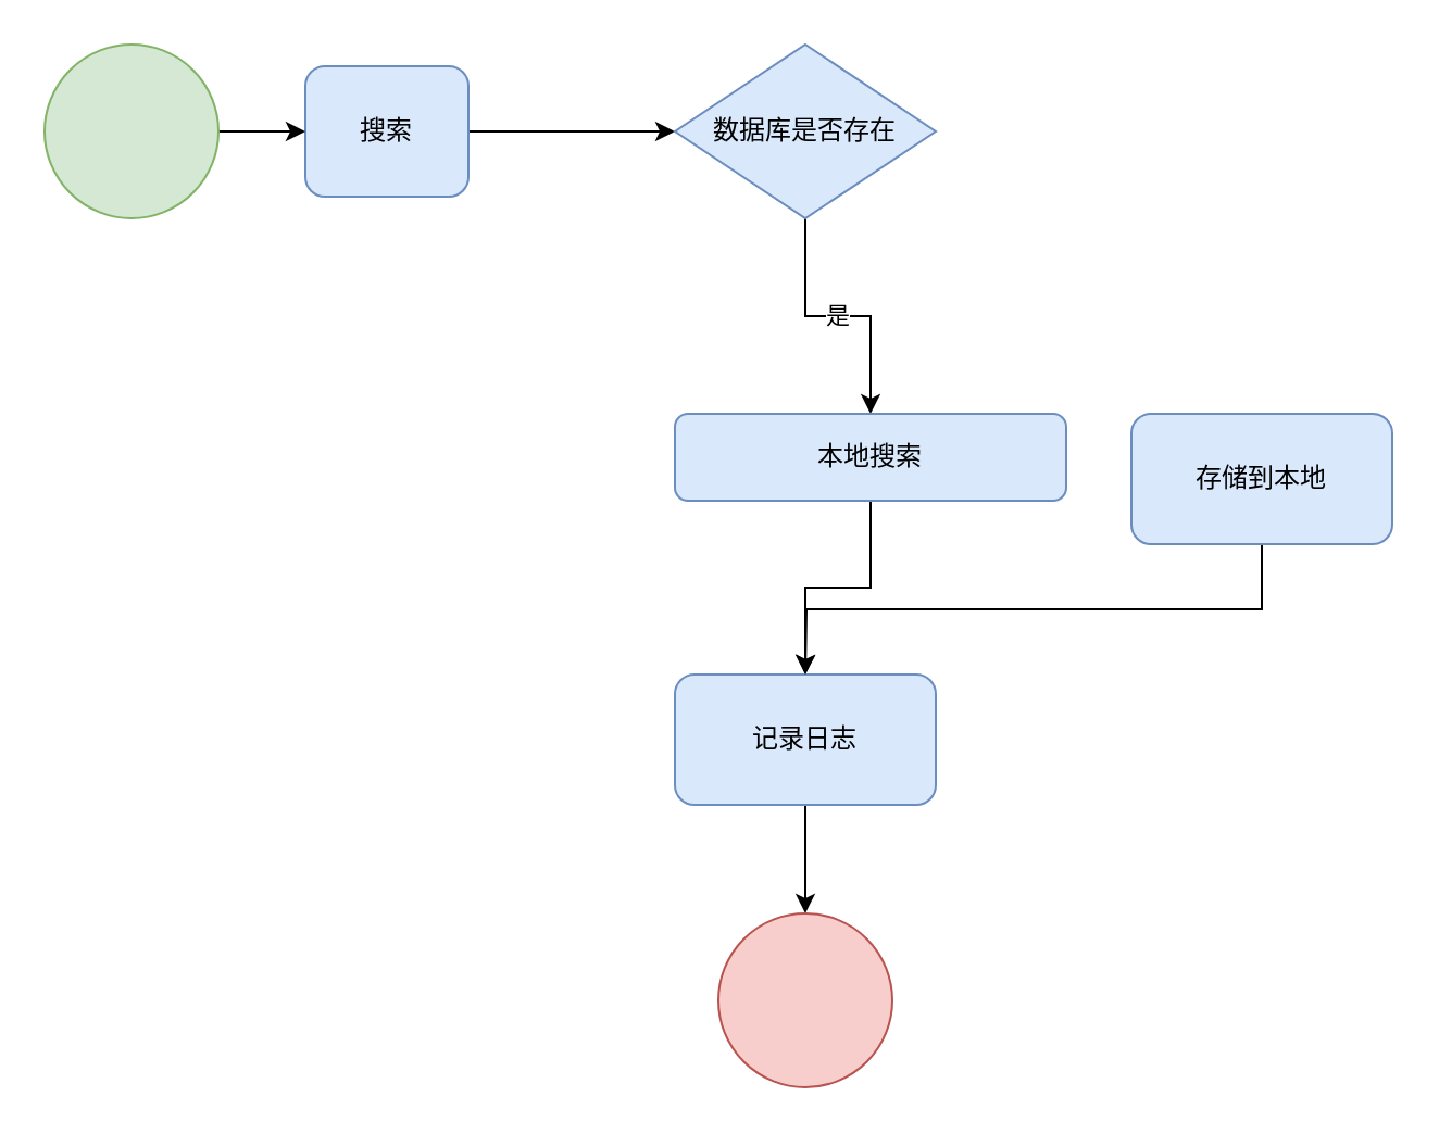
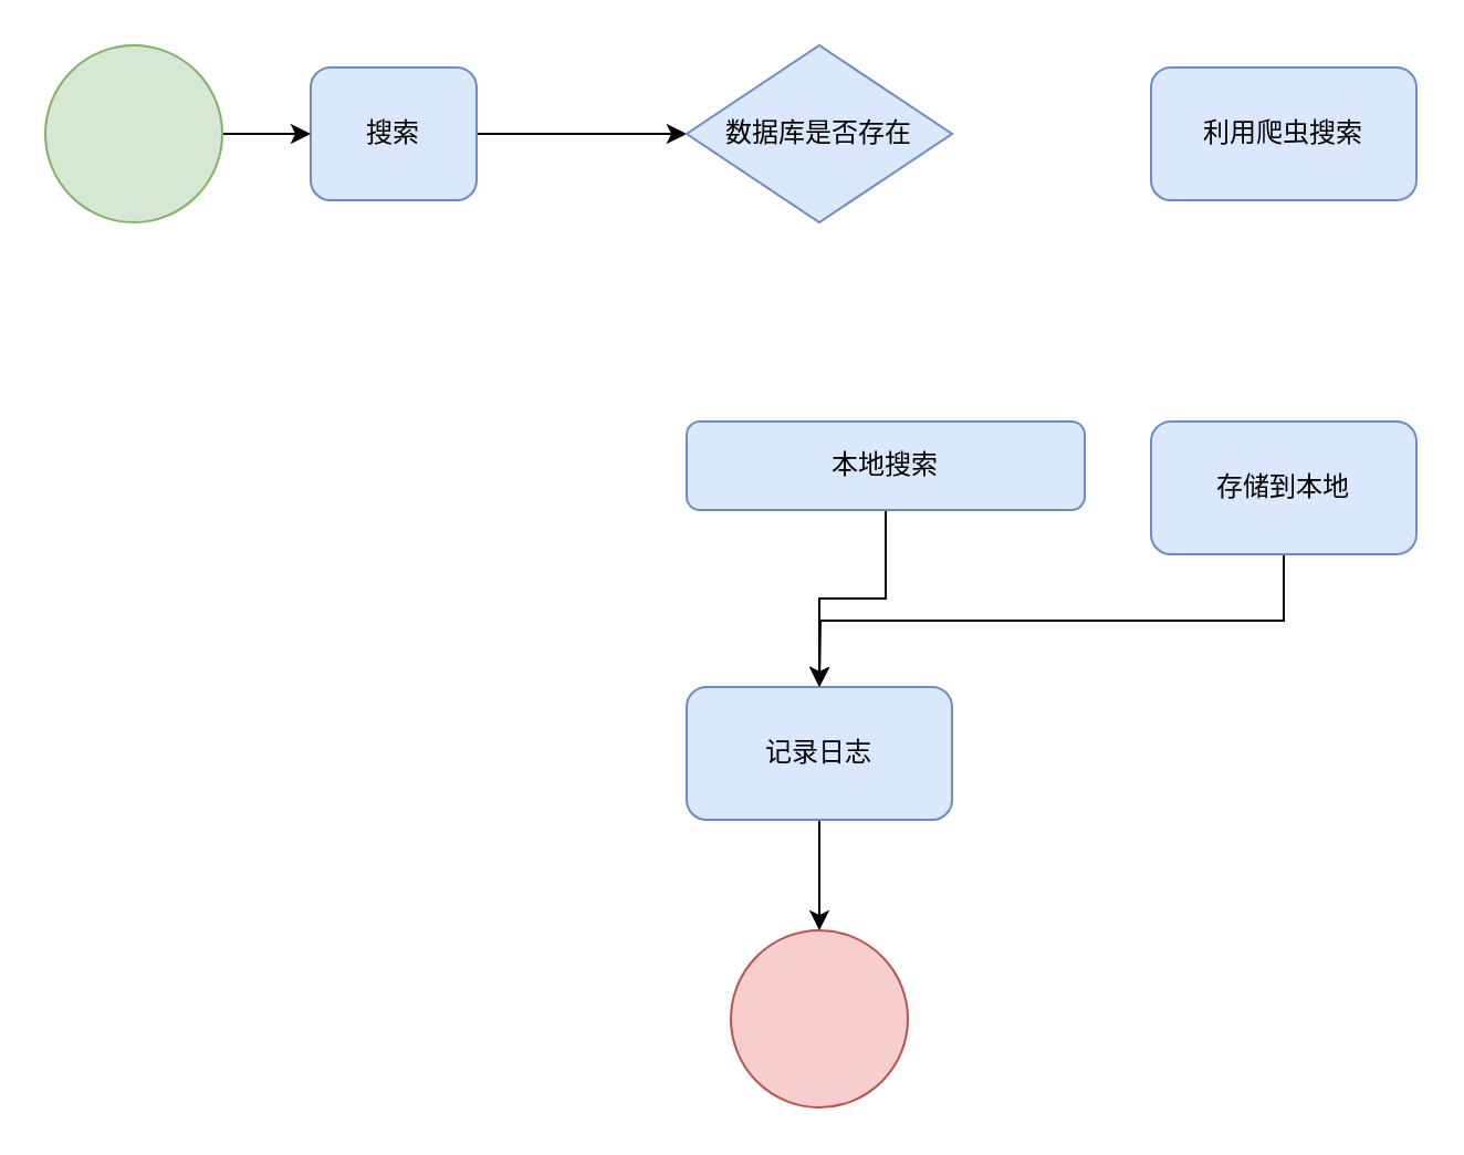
+ <mxCell id="8" value="利用爬虫搜索" style="rounded=1;whiteSpace=wrap;html=1;fillColor=#dae8fc;strokeColor=#6c8ebf;" vertex="1" parent="1"><mxGeometry x="520" y="30" width="120" height="60" as="geometry" /></mxCell>
- <mxCell id="4" value="是" style="edgeStyle=orthogonalEdgeStyle;rounded=0;orthogonalLoop=1;jettySize=auto;html=1;" edge="1" parent="1" source="5" target="7"><mxGeometry relative="1" as="geometry" /></mxCell>
